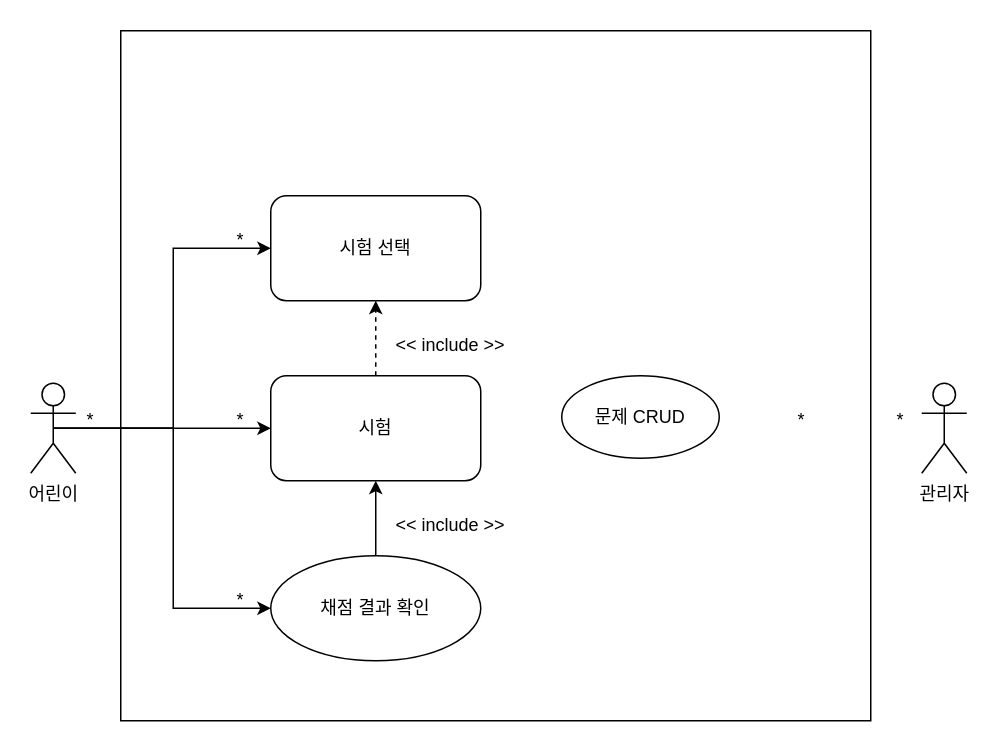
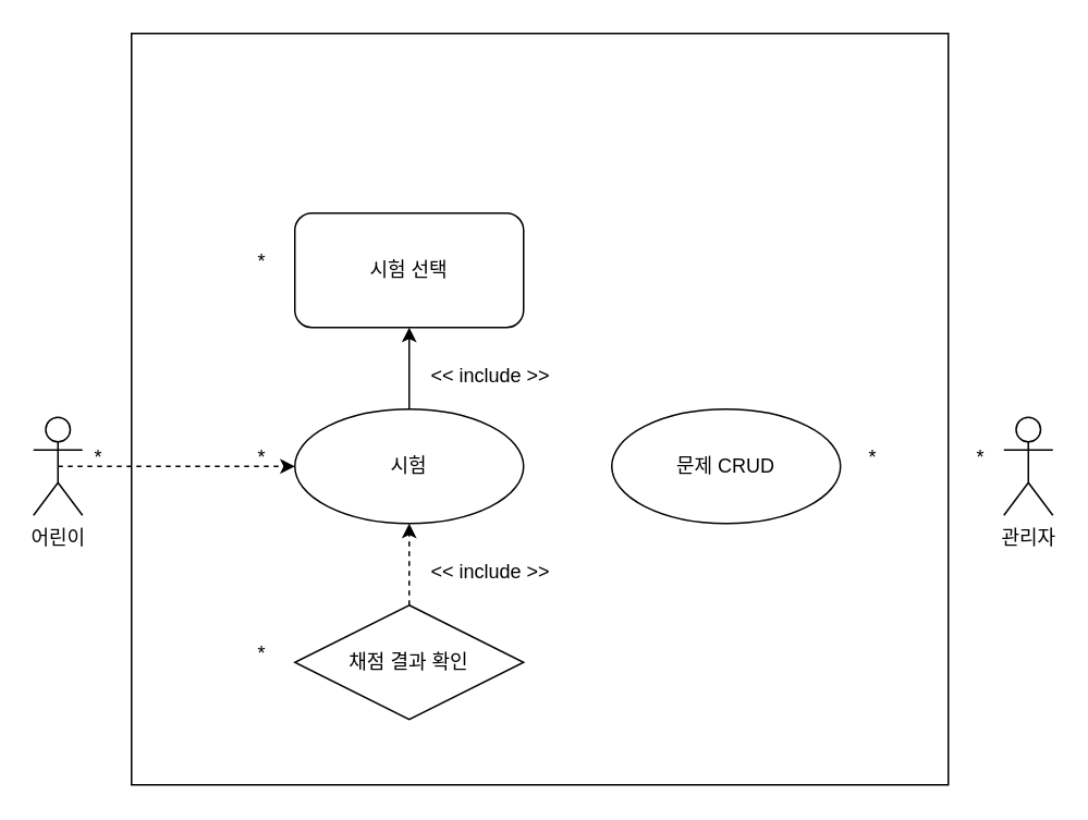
- <mxCell id="5" style="edgeStyle=orthogonalEdgeStyle;rounded=0;orthogonalLoop=1;jettySize=auto;html=1;exitX=0.5;exitY=0.5;exitDx=0;exitDy=0;exitPerimeter=0;entryX=0;entryY=0.5;entryDx=0;entryDy=0;" edge="1" parent="1" source="6" target="8"><mxGeometry relative="1" as="geometry" /></mxCell>
- <mxCell id="9" style="edgeStyle=orthogonalEdgeStyle;rounded=0;orthogonalLoop=1;jettySize=auto;html=1;exitX=0.5;exitY=0;exitDx=0;exitDy=0;entryX=0.5;entryY=1;entryDx=0;entryDy=0;dashed=1;" edge="1" parent="1" source="10" target="8"><mxGeometry relative="1" as="geometry" /></mxCell>
+ <mxCell id="9" style="edgeStyle=orthogonalEdgeStyle;rounded=0;orthogonalLoop=1;jettySize=auto;html=1;exitX=0.5;exitY=0;exitDx=0;exitDy=0;entryX=0.5;entryY=1;entryDx=0;entryDy=0;" edge="1" parent="1" source="10" target="8"><mxGeometry relative="1" as="geometry" /></mxCell>
- <mxCell id="13" value="문제 CRUD" style="ellipse;whiteSpace=wrap;html=1;" vertex="1" parent="1"><mxGeometry x="374" y="250" width="105" height="55" as="geometry" /></mxCell>
+ <mxCell id="13" value="문제 CRUD" style="ellipse;whiteSpace=wrap;html=1;" vertex="1" parent="1"><mxGeometry x="374" y="250" width="140" height="70" as="geometry" /></mxCell>
- <mxCell id="4" style="edgeStyle=orthogonalEdgeStyle;rounded=0;orthogonalLoop=1;jettySize=auto;html=1;exitX=0.5;exitY=0.5;exitDx=0;exitDy=0;exitPerimeter=0;entryX=0;entryY=0.5;entryDx=0;entryDy=0;" edge="1" parent="1" source="6" target="10"><mxGeometry relative="1" as="geometry" /></mxCell>
+ <mxCell id="4" style="edgeStyle=orthogonalEdgeStyle;rounded=0;orthogonalLoop=1;jettySize=auto;html=1;exitX=0.5;exitY=0.5;exitDx=0;exitDy=0;exitPerimeter=0;entryX=0;entryY=0.5;entryDx=0;entryDy=0;dashed=1;" edge="1" parent="1" source="6" target="10"><mxGeometry relative="1" as="geometry" /></mxCell>
- <mxCell id="10" value="시험" style="whiteSpace=wrap;html=1;rounded=1;" vertex="1" parent="1"><mxGeometry x="180" y="250" width="140" height="70" as="geometry" /></mxCell>
+ <mxCell id="10" value="시험" style="ellipse;whiteSpace=wrap;html=1;" vertex="1" parent="1"><mxGeometry x="180" y="250" width="140" height="70" as="geometry" /></mxCell>
- <mxCell id="11" style="edgeStyle=orthogonalEdgeStyle;rounded=0;orthogonalLoop=1;jettySize=auto;html=1;exitX=0.5;exitY=0;exitDx=0;exitDy=0;entryX=0.5;entryY=1;entryDx=0;entryDy=0;" edge="1" parent="1" source="12" target="10"><mxGeometry relative="1" as="geometry" /></mxCell>
+ <mxCell id="11" style="edgeStyle=orthogonalEdgeStyle;rounded=0;orthogonalLoop=1;jettySize=auto;html=1;exitX=0.5;exitY=0;exitDx=0;exitDy=0;entryX=0.5;entryY=1;entryDx=0;entryDy=0;dashed=1;" edge="1" parent="1" source="12" target="10"><mxGeometry relative="1" as="geometry" /></mxCell>
- <mxCell id="3" style="edgeStyle=orthogonalEdgeStyle;rounded=0;orthogonalLoop=1;jettySize=auto;html=1;exitX=0.5;exitY=0.5;exitDx=0;exitDy=0;exitPerimeter=0;entryX=0;entryY=0.5;entryDx=0;entryDy=0;" edge="1" parent="1" source="6" target="12"><mxGeometry relative="1" as="geometry" /></mxCell>
- <mxCell id="12" value="채점 결과 확인" style="ellipse;whiteSpace=wrap;html=1;" vertex="1" parent="1"><mxGeometry x="180" y="370" width="140" height="70" as="geometry" /></mxCell>
+ <mxCell id="12" value="채점 결과 확인" style="rhombus;whiteSpace=wrap;html=1;" vertex="1" parent="1"><mxGeometry x="180" y="370" width="140" height="70" as="geometry" /></mxCell>
